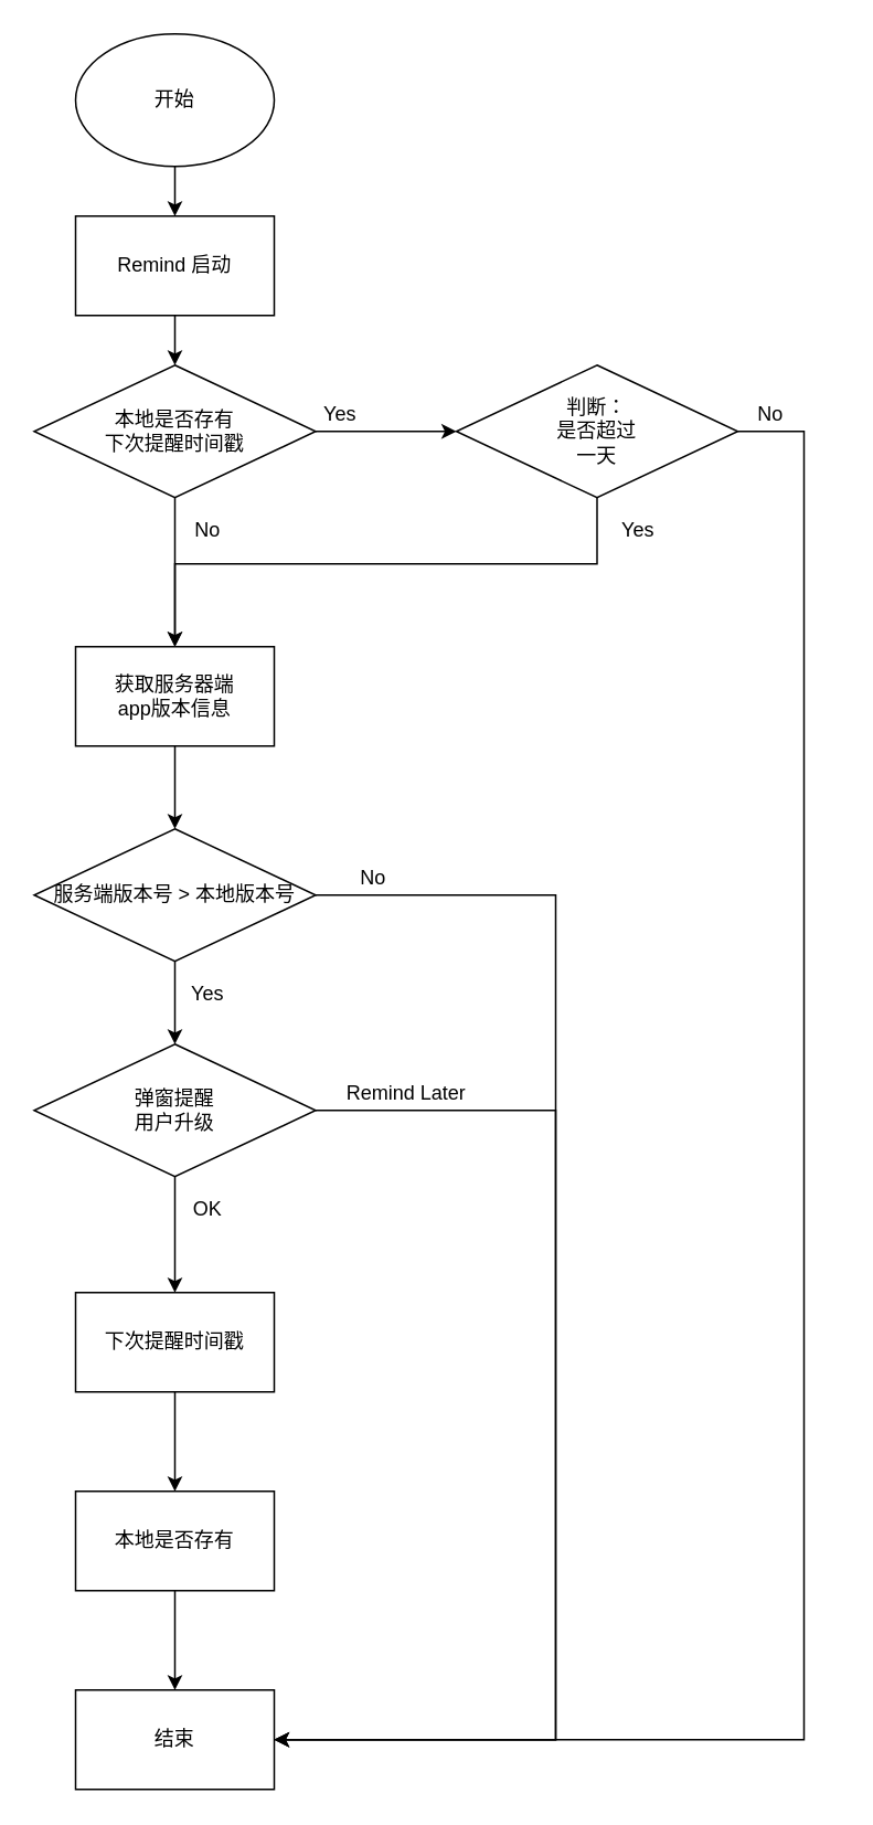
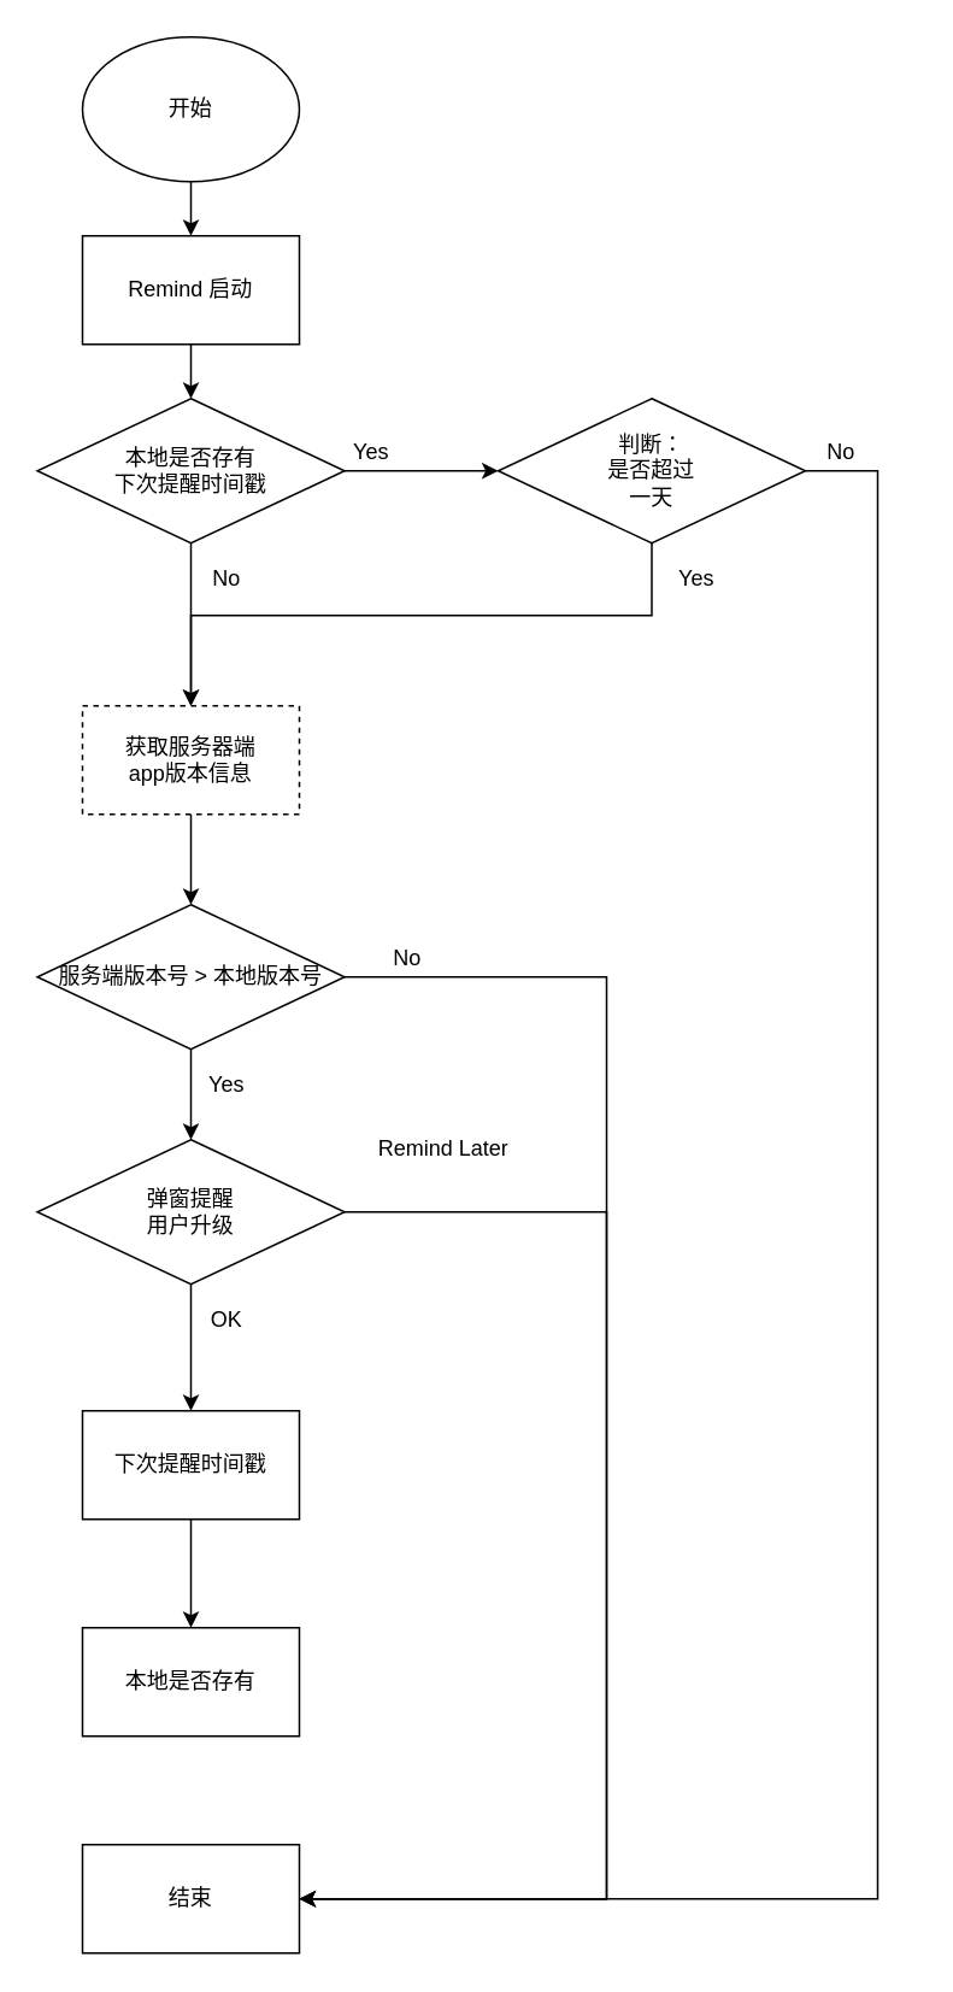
- <mxCell id="5" value="获取服务器端&lt;br&gt;app版本信息" style="rounded=0;whiteSpace=wrap;html=1;" vertex="1" parent="1"><mxGeometry x="45" y="390" width="120" height="60" as="geometry" /></mxCell>
+ <mxCell id="5" value="获取服务器端&lt;br&gt;app版本信息" style="rounded=0;whiteSpace=wrap;html=1;dashed=1;" vertex="1" parent="1"><mxGeometry x="45" y="390" width="120" height="60" as="geometry" /></mxCell>
- <mxCell id="19" value="Remind Later" style="text;html=1;strokeColor=none;fillColor=none;align=center;verticalAlign=middle;whiteSpace=wrap;overflow=hidden;" vertex="1" parent="1"><mxGeometry x="205" y="650" width="80" height="20" as="geometry" /></mxCell>
+ <mxCell id="19" value="Remind Later" style="text;html=1;strokeColor=none;fillColor=none;align=center;verticalAlign=middle;whiteSpace=wrap;overflow=hidden;" vertex="1" parent="1"><mxGeometry x="205" y="625" width="80" height="20" as="geometry" /></mxCell>
- <mxCell id="17" value="" style="edgeStyle=orthogonalEdgeStyle;rounded=0;orthogonalLoop=1;jettySize=auto;html=1;" edge="1" parent="1" source="18" target="28"><mxGeometry relative="1" as="geometry" /></mxCell>
